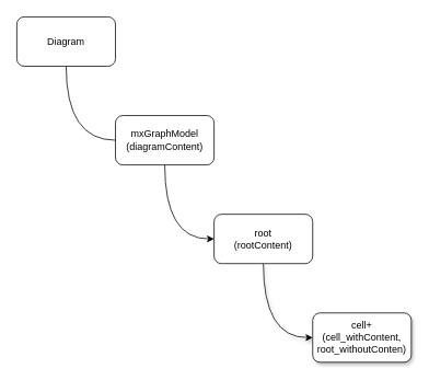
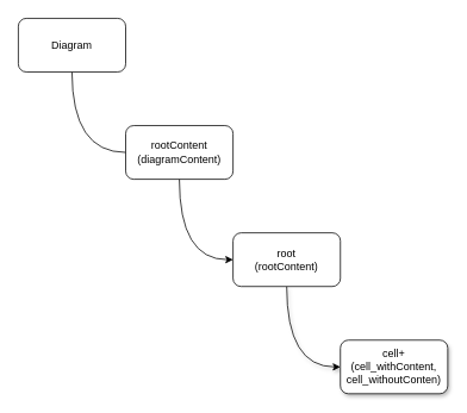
- <mxCell id="5" value="mxGraphModel&lt;br&gt;(diagramContent)" style="rounded=1;whiteSpace=wrap;html=1;" vertex="1" parent="1"><mxGeometry x="140" y="140" width="120" height="60" as="geometry" /></mxCell>
+ <mxCell id="5" value="rootContent&lt;br&gt;(diagramContent)" style="rounded=1;whiteSpace=wrap;html=1;" vertex="1" parent="1"><mxGeometry x="140" y="140" width="120" height="60" as="geometry" /></mxCell>
- <mxCell id="8" value="cell+&lt;br&gt;(cell_withContent,&lt;br&gt;root_withoutConten)" style="rounded=1;whiteSpace=wrap;html=1;shadow=1;strokeWidth=1;" vertex="1" parent="1"><mxGeometry x="380" y="380" width="120" height="60" as="geometry" /></mxCell>
+ <mxCell id="8" value="cell+&lt;br&gt;(cell_withContent,&lt;br&gt;cell_withoutConten)" style="rounded=1;whiteSpace=wrap;html=1;shadow=1;strokeWidth=1;" vertex="1" parent="1"><mxGeometry x="380" y="380" width="120" height="60" as="geometry" /></mxCell>
